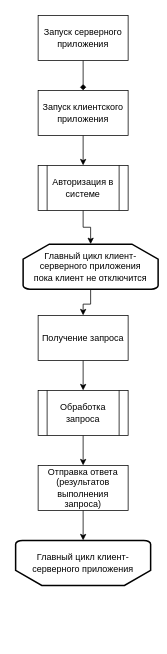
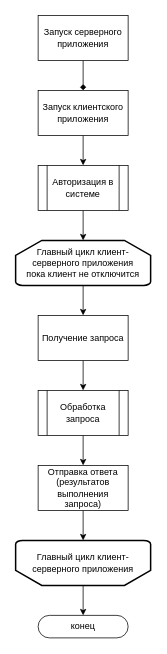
- <mxCell id="9" value="Главный цикл клиент-серверного приложения&lt;div&gt;пока клиент не отключится&lt;/div&gt;" style="strokeWidth=2;html=1;shape=mxgraph.flowchart.loop_limit;whiteSpace=wrap;" vertex="1" parent="1"><mxGeometry x="30" y="325" width="180" height="60" as="geometry" /></mxCell>
+ <mxCell id="9" value="Главный цикл клиент-серверного приложения&lt;div&gt;пока клиент не отключится&lt;/div&gt;" style="strokeWidth=2;html=1;shape=mxgraph.flowchart.loop_limit;whiteSpace=wrap;" vertex="1" parent="1"><mxGeometry x="20" y="320" width="180" height="60" as="geometry" /></mxCell>
+ <mxCell id="17" value="" style="edgeStyle=orthogonalEdgeStyle;rounded=0;orthogonalLoop=1;jettySize=auto;html=1;" edge="1" parent="1" source="18" target="19"><mxGeometry relative="1" as="geometry" /></mxCell>
+ <mxCell id="19" value="конец" style="rounded=1;whiteSpace=wrap;html=1;arcSize=50;" vertex="1" parent="1"><mxGeometry x="50" y="820" width="120" height="30" as="geometry" /></mxCell>
